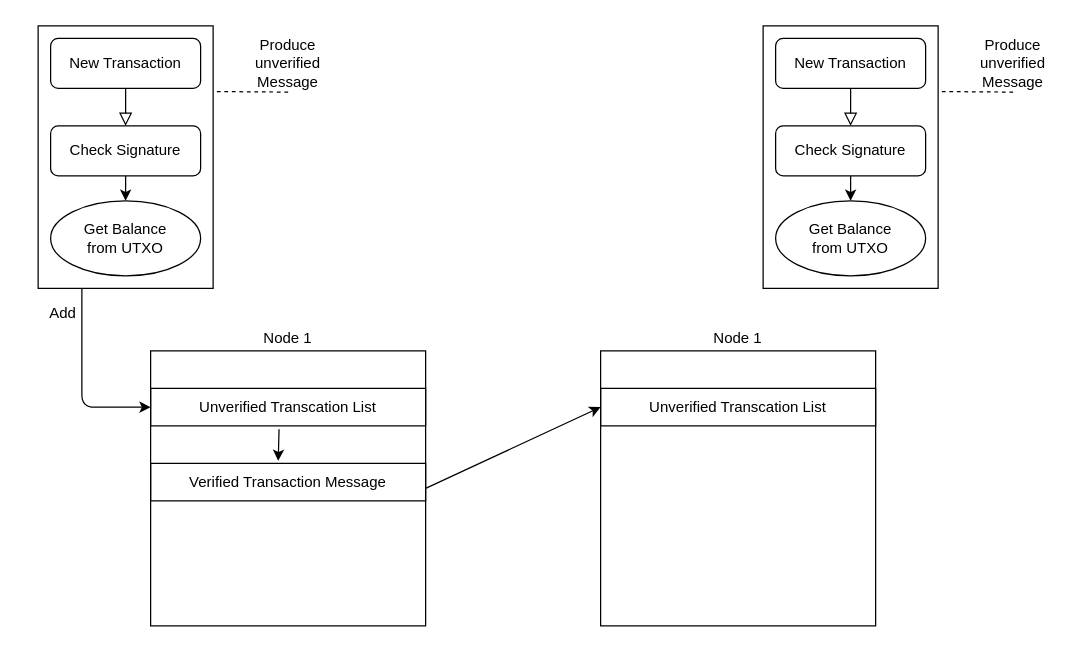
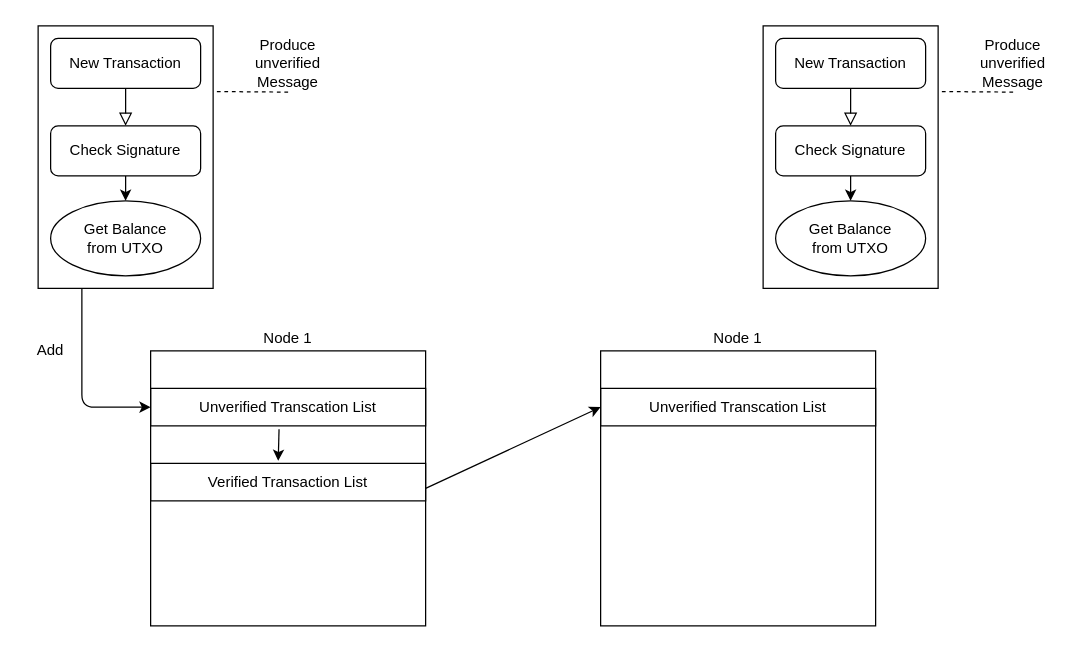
- <mxCell id="24" value="Add" style="text;html=1;strokeColor=none;fillColor=none;align=center;verticalAlign=middle;whiteSpace=wrap;rounded=0;" vertex="1" parent="1"><mxGeometry x="30" y="240" width="40" height="20" as="geometry" /></mxCell>
+ <mxCell id="24" value="Add" style="text;html=1;strokeColor=none;fillColor=none;align=center;verticalAlign=middle;whiteSpace=wrap;rounded=0;" vertex="1" parent="1"><mxGeometry y="270" width="40" height="20" as="geometry" x="20" /></mxCell>
- <mxCell id="28" value="Verified Transaction Message" style="rounded=0;whiteSpace=wrap;html=1;fillColor=none;" vertex="1" parent="1"><mxGeometry x="120" y="370" width="220" height="30" as="geometry" /></mxCell>
+ <mxCell id="28" value="Verified Transaction List" style="rounded=0;whiteSpace=wrap;html=1;fillColor=none;" vertex="1" parent="1"><mxGeometry x="120" y="370" width="220" height="30" as="geometry" /></mxCell>
